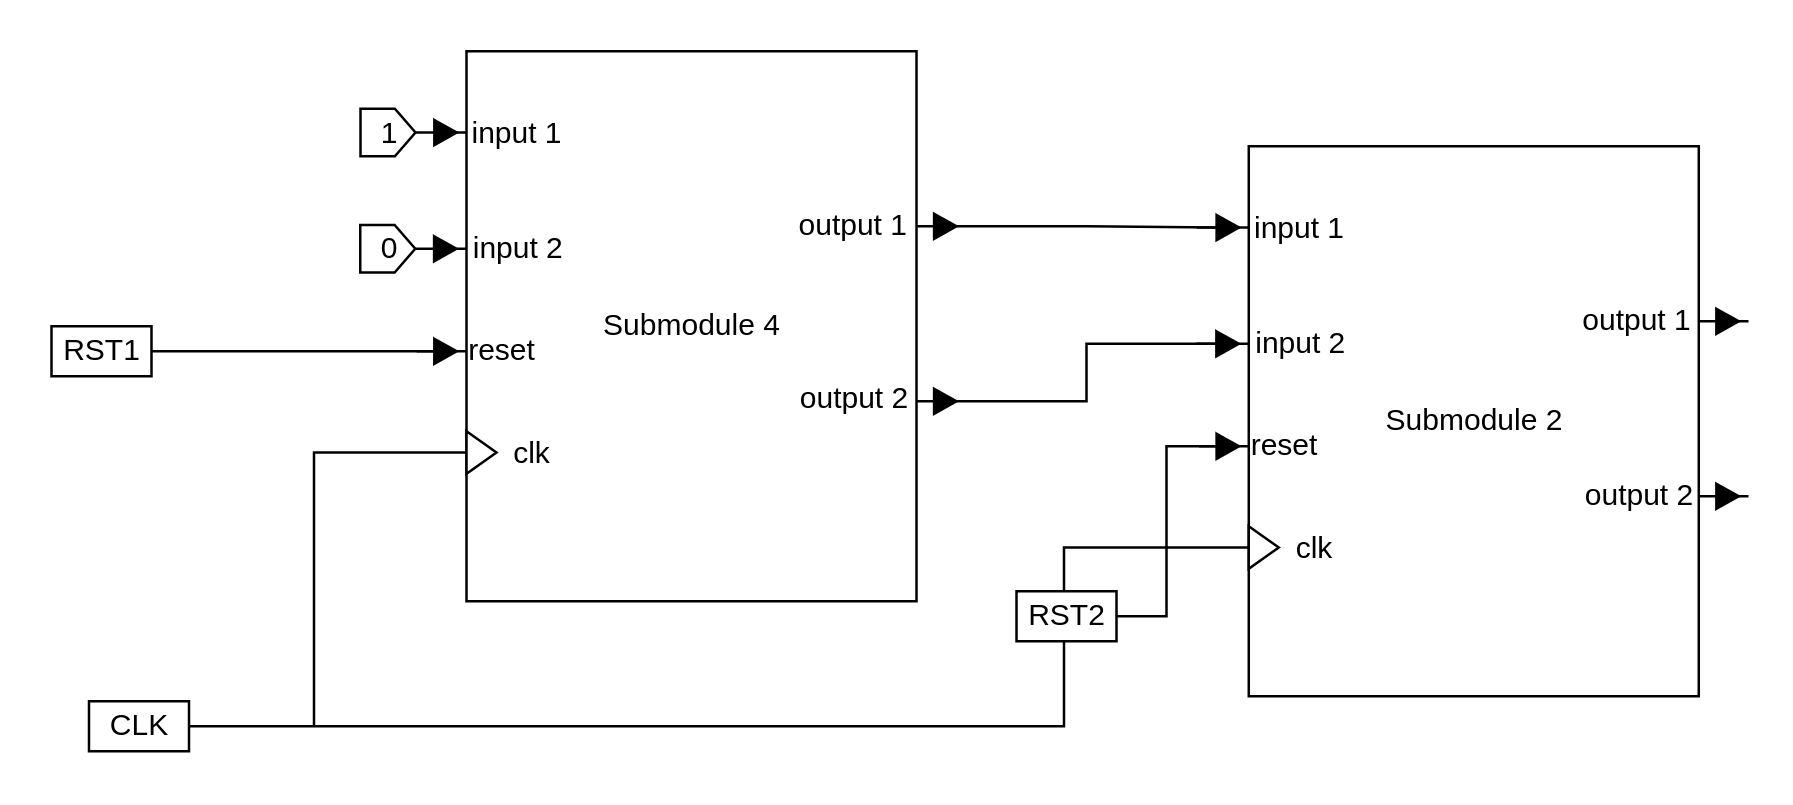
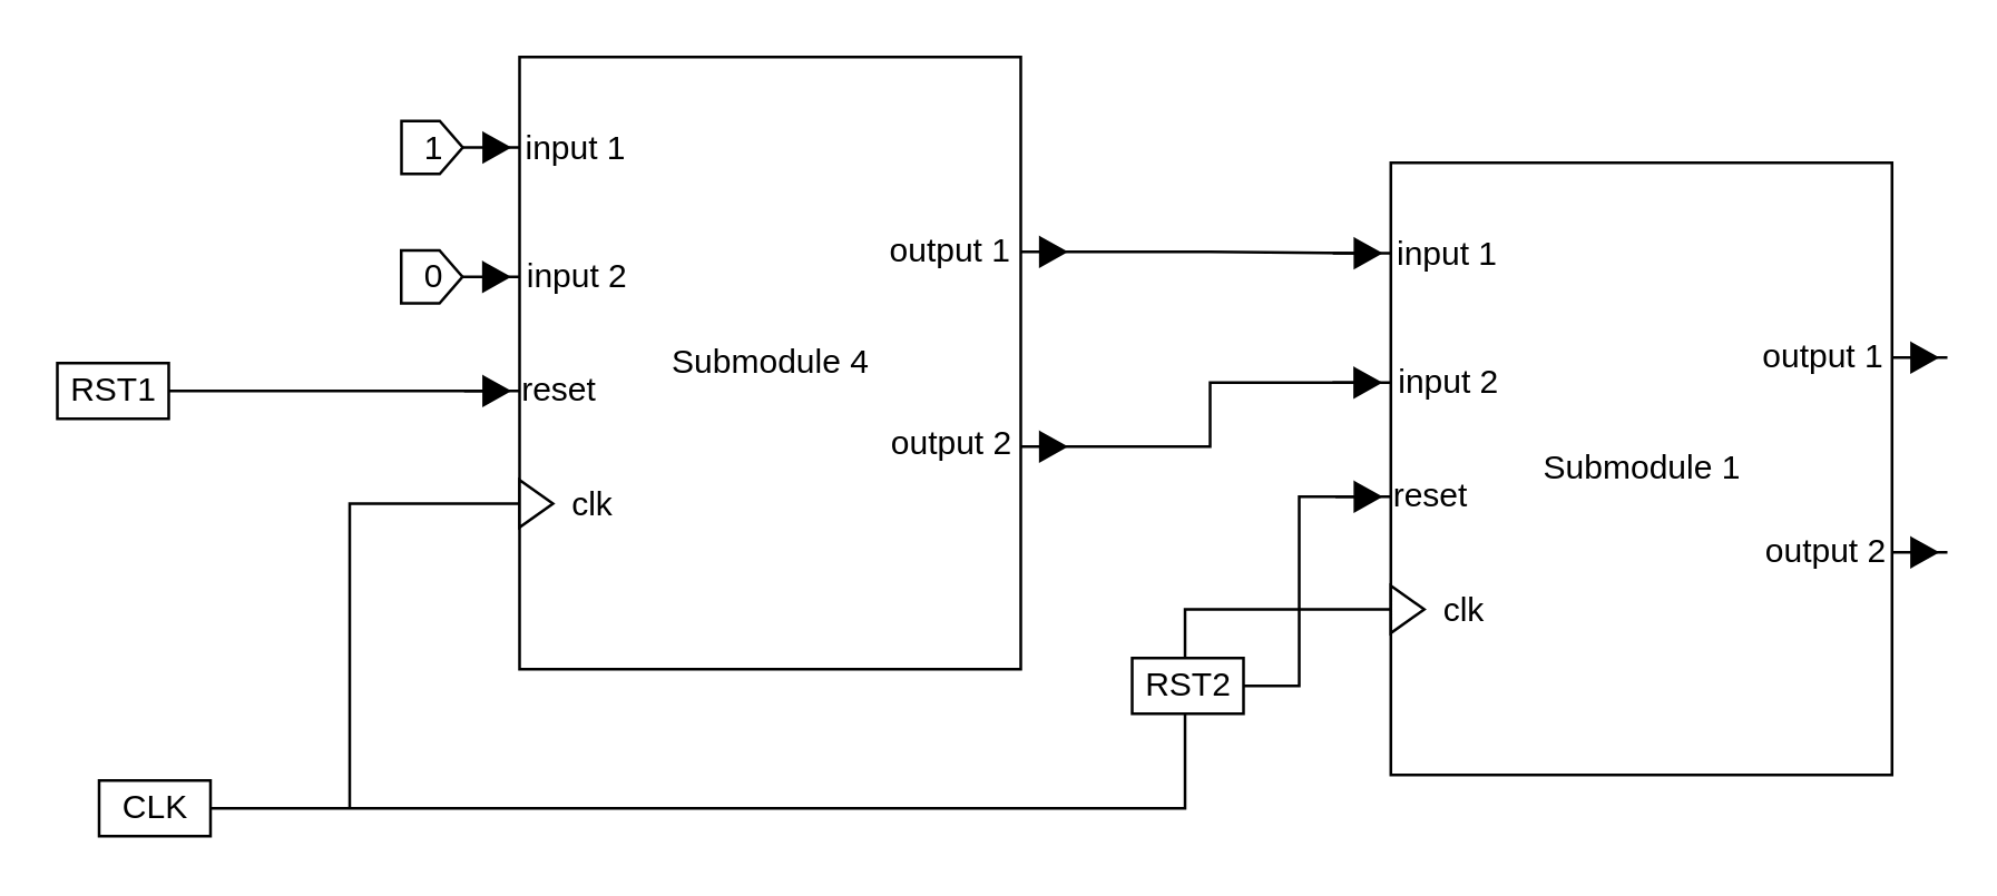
- <mxCell id="32" value="Submodule 2" style="externalPins=1;recursiveResize=0;shadow=0;dashed=0;align=center;html=1;strokeWidth=1;shape=mxgraph.rtl.abstract.entity;container=1;collapsible=0;kind=sequential;drawPins=1;left=0;right=0;bottom=0;top=0;type=none;treeFolding=0;comic=0;enumerate=0;moveCells=0;metaEdit=0;backgroundOutline=0;snapToPoint=0;noLabel=0;rightArr=output%201%3Ao,output%202%3Ao;rightRot=180;" parent="31" vertex="1"><mxGeometry x="19.91" width="180" height="220" as="geometry" /></mxCell>
+ <mxCell id="32" value="Submodule 1" style="externalPins=1;recursiveResize=0;shadow=0;dashed=0;align=center;html=1;strokeWidth=1;shape=mxgraph.rtl.abstract.entity;container=1;collapsible=0;kind=sequential;drawPins=1;left=0;right=0;bottom=0;top=0;type=none;treeFolding=0;comic=0;enumerate=0;moveCells=0;metaEdit=0;backgroundOutline=0;snapToPoint=0;noLabel=0;rightArr=output%201%3Ao,output%202%3Ao;rightRot=180;" parent="31" vertex="1"><mxGeometry x="19.91" width="180" height="220" as="geometry" /></mxCell>
